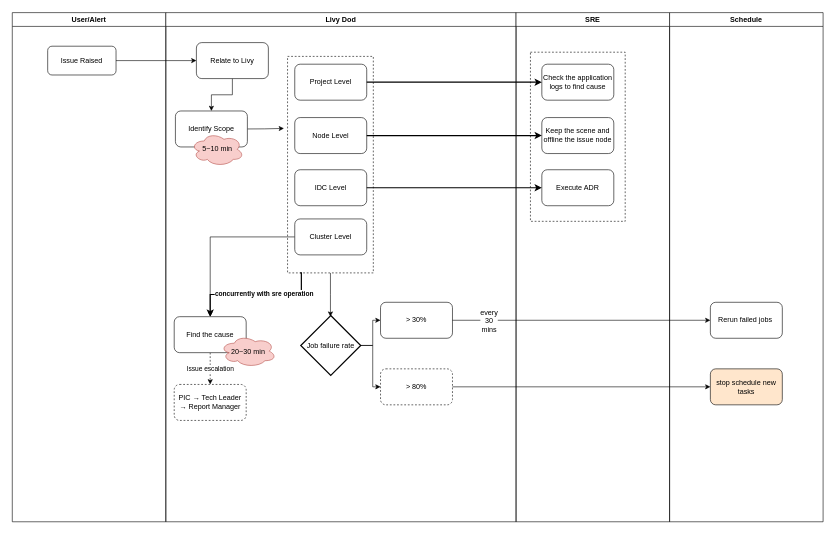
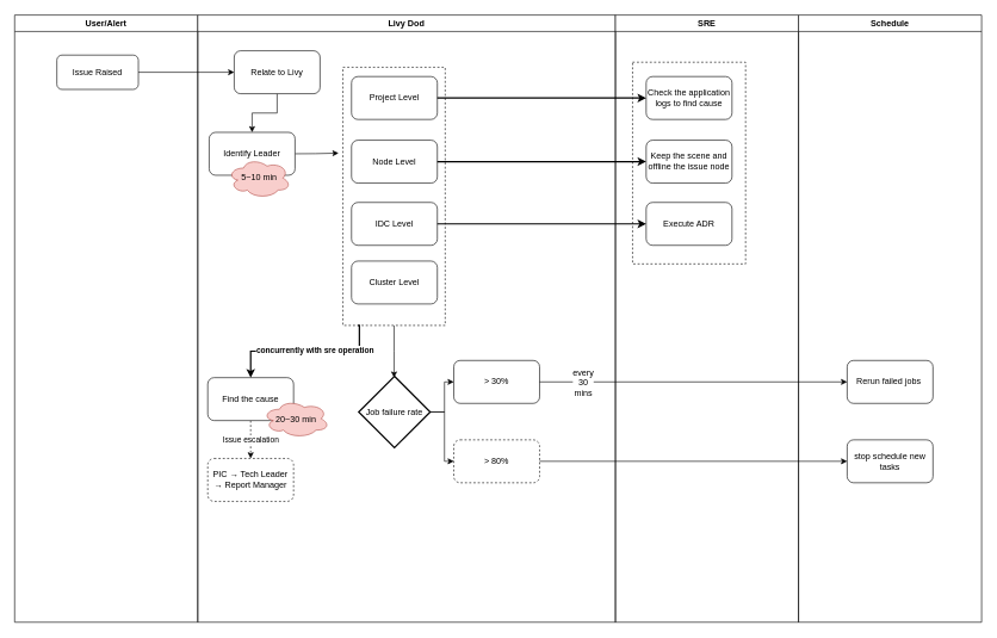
- <mxCell id="10" value="Identify Scope" style="whiteSpace=wrap;html=1;rounded=1;" vertex="1" parent="4"><mxGeometry x="16" y="164" width="120" height="60" as="geometry" /></mxCell>
+ <mxCell id="10" value="Identify Leader" style="whiteSpace=wrap;html=1;rounded=1;" vertex="1" parent="4"><mxGeometry x="16" y="164" width="120" height="60" as="geometry" /></mxCell>
- <mxCell id="16" style="edgeStyle=orthogonalEdgeStyle;rounded=0;orthogonalLoop=1;jettySize=auto;html=1;exitX=0;exitY=0.5;exitDx=0;exitDy=0;entryX=0.5;entryY=0;entryDx=0;entryDy=0;" edge="1" parent="4" source="17" target="19"><mxGeometry relative="1" as="geometry" /></mxCell>
- <mxCell id="37" value="stop schedule new tasks" style="rounded=1;whiteSpace=wrap;html=1;fillColor=#ffe6cc;" vertex="1" parent="35"><mxGeometry x="68" y="594" width="120" height="60" as="geometry" /></mxCell>
+ <mxCell id="37" value="stop schedule new tasks" style="rounded=1;whiteSpace=wrap;html=1;" vertex="1" parent="35"><mxGeometry x="68" y="594" width="120" height="60" as="geometry" /></mxCell>
